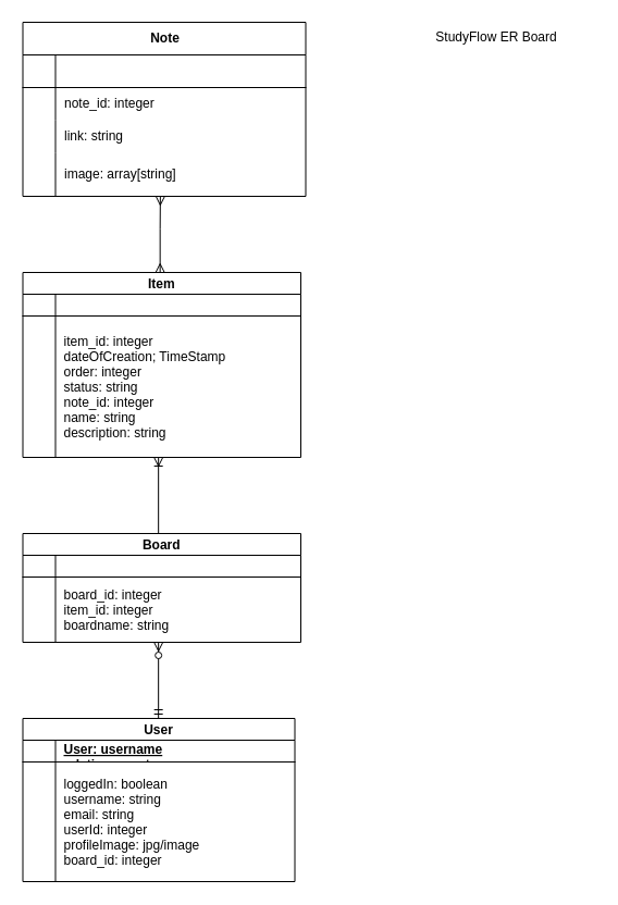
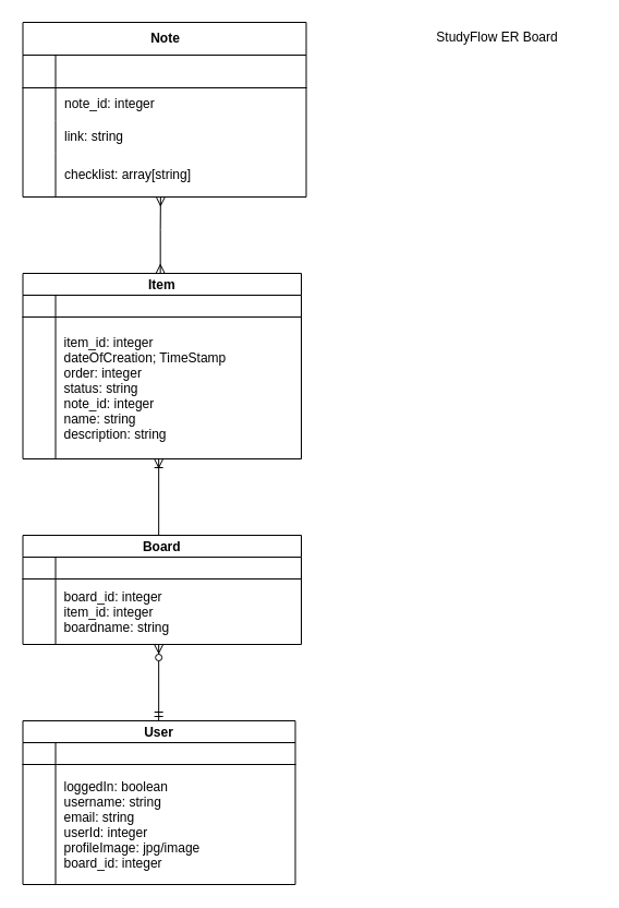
- <mxCell id="29" value="image: array[string]" style="shape=partialRectangle;connectable=0;fillColor=none;top=0;left=0;bottom=0;right=0;align=left;spacingLeft=6;overflow=hidden;whiteSpace=wrap;html=1;" vertex="1" parent="27"><mxGeometry x="30" width="230" height="40" as="geometry"><mxRectangle width="230" height="40" as="alternateBounds" /></mxGeometry></mxCell>
+ <mxCell id="29" value="checklist: array[string]" style="shape=partialRectangle;connectable=0;fillColor=none;top=0;left=0;bottom=0;right=0;align=left;spacingLeft=6;overflow=hidden;whiteSpace=wrap;html=1;" vertex="1" parent="27"><mxGeometry x="30" width="230" height="40" as="geometry"><mxRectangle width="230" height="40" as="alternateBounds" /></mxGeometry></mxCell>
- <mxCell id="5" value="User: username&#10;relation: one to one" style="shape=partialRectangle;overflow=hidden;connectable=0;fillColor=none;top=0;left=0;bottom=0;right=0;align=left;spacingLeft=6;fontStyle=5;" vertex="1" parent="3"><mxGeometry x="30" width="220" height="20" as="geometry"><mxRectangle width="220" height="20" as="alternateBounds" /></mxGeometry></mxCell>
